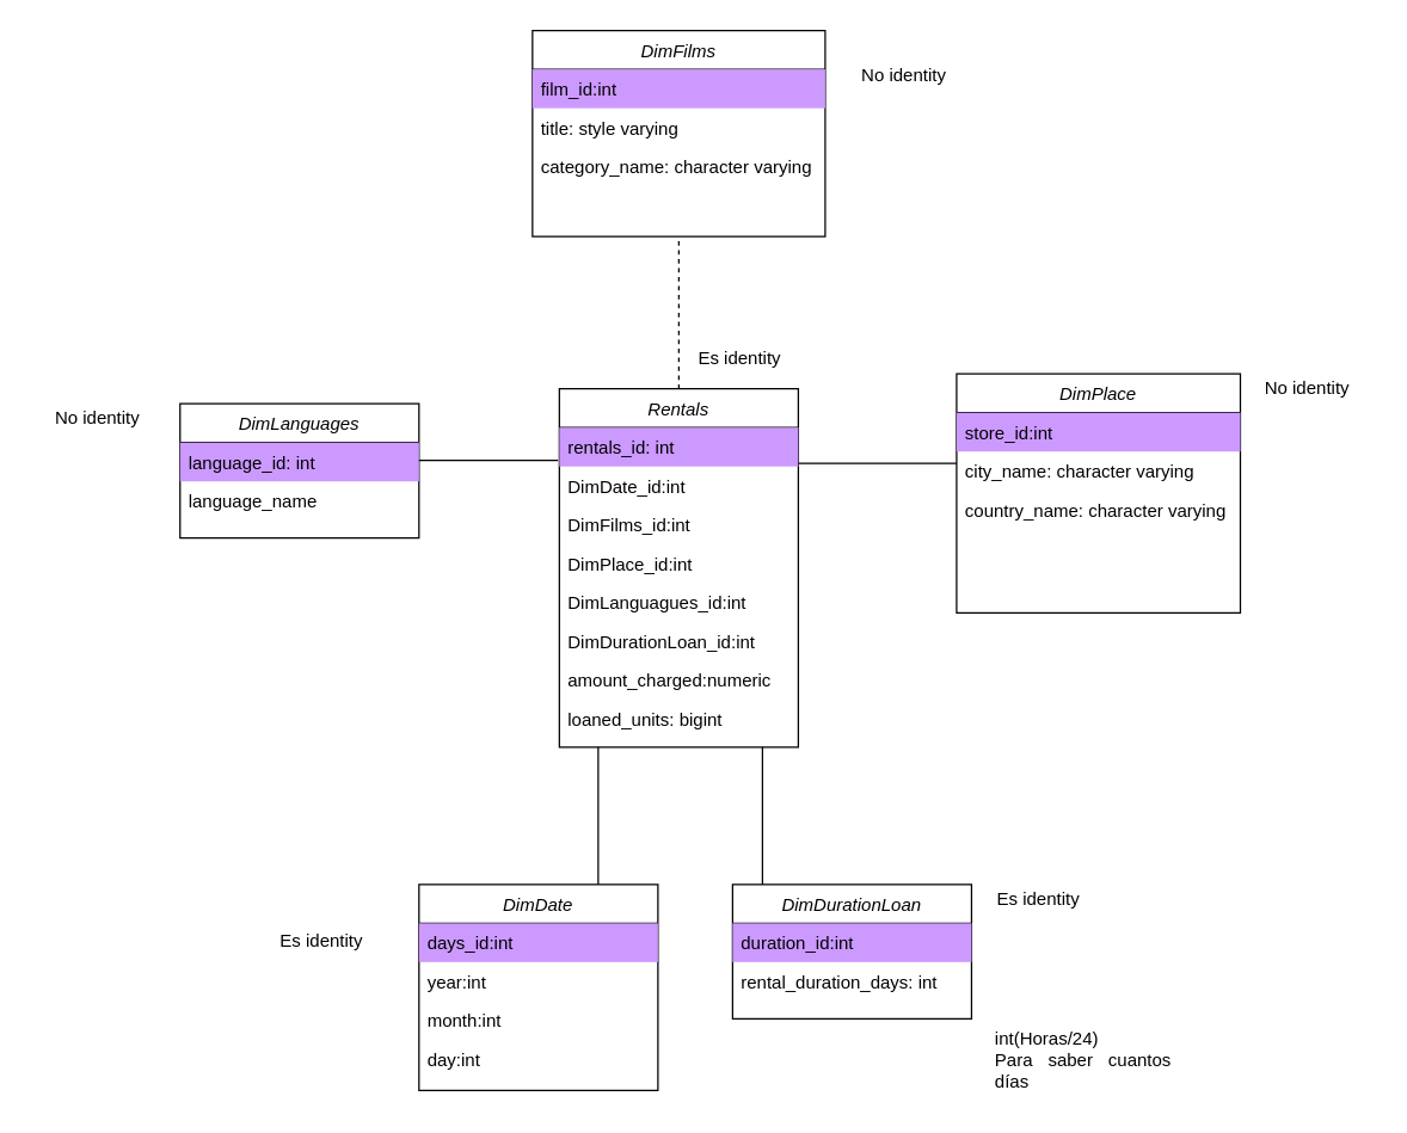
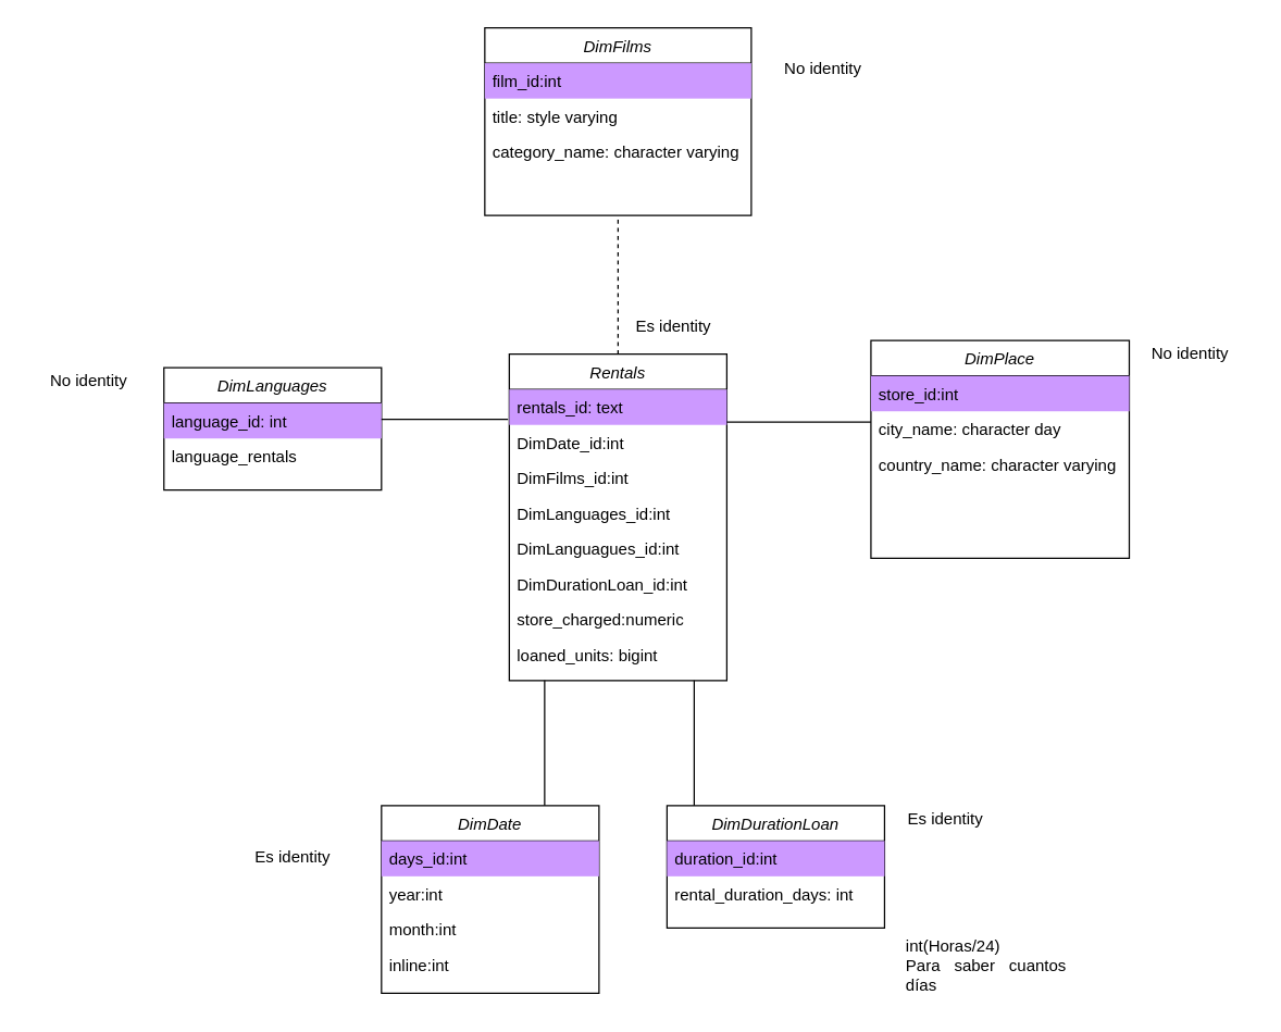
- <mxCell id="3" value="rentals_id: int" style="text;align=left;verticalAlign=top;spacingLeft=4;spacingRight=4;overflow=hidden;rotatable=0;points=[[0,0.5],[1,0.5]];portConstraint=eastwest;rounded=0;shadow=0;html=0;fillColor=#CC99FF;" parent="2" vertex="1"><mxGeometry y="26" width="160" height="26" as="geometry" /></mxCell>
+ <mxCell id="3" value="rentals_id: text" style="text;align=left;verticalAlign=top;spacingLeft=4;spacingRight=4;overflow=hidden;rotatable=0;points=[[0,0.5],[1,0.5]];portConstraint=eastwest;rounded=0;shadow=0;html=0;fillColor=#CC99FF;" parent="2" vertex="1"><mxGeometry y="26" width="160" height="26" as="geometry" /></mxCell>
- <mxCell id="13" value="city_name: character varying" style="text;align=left;verticalAlign=top;spacingLeft=4;spacingRight=4;overflow=hidden;rotatable=0;points=[[0,0.5],[1,0.5]];portConstraint=eastwest;rounded=0;shadow=0;html=0;" parent="11" vertex="1"><mxGeometry y="52" width="190" height="26" as="geometry" /></mxCell>
+ <mxCell id="13" value="city_name: character day" style="text;align=left;verticalAlign=top;spacingLeft=4;spacingRight=4;overflow=hidden;rotatable=0;points=[[0,0.5],[1,0.5]];portConstraint=eastwest;rounded=0;shadow=0;html=0;" parent="11" vertex="1"><mxGeometry y="52" width="190" height="26" as="geometry" /></mxCell>
- <mxCell id="17" value="language_name" style="text;align=left;verticalAlign=top;spacingLeft=4;spacingRight=4;overflow=hidden;rotatable=0;points=[[0,0.5],[1,0.5]];portConstraint=eastwest;rounded=0;shadow=0;html=0;" parent="15" vertex="1"><mxGeometry y="52" width="160" height="26" as="geometry" /></mxCell>
+ <mxCell id="17" value="language_rentals" style="text;align=left;verticalAlign=top;spacingLeft=4;spacingRight=4;overflow=hidden;rotatable=0;points=[[0,0.5],[1,0.5]];portConstraint=eastwest;rounded=0;shadow=0;html=0;" parent="15" vertex="1"><mxGeometry y="52" width="160" height="26" as="geometry" /></mxCell>
- <mxCell id="6" value="DimPlace_id:int" style="text;align=left;verticalAlign=top;spacingLeft=4;spacingRight=4;overflow=hidden;rotatable=0;points=[[0,0.5],[1,0.5]];portConstraint=eastwest;rounded=0;shadow=0;html=0;" parent="2" vertex="1"><mxGeometry y="104" width="160" height="26" as="geometry" /></mxCell>
+ <mxCell id="6" value="DimLanguages_id:int" style="text;align=left;verticalAlign=top;spacingLeft=4;spacingRight=4;overflow=hidden;rotatable=0;points=[[0,0.5],[1,0.5]];portConstraint=eastwest;rounded=0;shadow=0;html=0;" parent="2" vertex="1"><mxGeometry y="104" width="160" height="26" as="geometry" /></mxCell>
- <mxCell id="9" value="amount_charged:numeric" style="text;align=left;verticalAlign=top;spacingLeft=4;spacingRight=4;overflow=hidden;rotatable=0;points=[[0,0.5],[1,0.5]];portConstraint=eastwest;rounded=0;shadow=0;html=0;" parent="2" vertex="1"><mxGeometry y="182" width="160" height="26" as="geometry" /></mxCell>
+ <mxCell id="9" value="store_charged:numeric" style="text;align=left;verticalAlign=top;spacingLeft=4;spacingRight=4;overflow=hidden;rotatable=0;points=[[0,0.5],[1,0.5]];portConstraint=eastwest;rounded=0;shadow=0;html=0;" parent="2" vertex="1"><mxGeometry y="182" width="160" height="26" as="geometry" /></mxCell>
- <mxCell id="26" value="day:int" style="text;align=left;verticalAlign=top;spacingLeft=4;spacingRight=4;overflow=hidden;rotatable=0;points=[[0,0.5],[1,0.5]];portConstraint=eastwest;rounded=0;shadow=0;html=0;" parent="22" vertex="1"><mxGeometry y="104" width="160" height="26" as="geometry" /></mxCell>
+ <mxCell id="26" value="inline:int" style="text;align=left;verticalAlign=top;spacingLeft=4;spacingRight=4;overflow=hidden;rotatable=0;points=[[0,0.5],[1,0.5]];portConstraint=eastwest;rounded=0;shadow=0;html=0;" parent="22" vertex="1"><mxGeometry y="104" width="160" height="26" as="geometry" /></mxCell>
